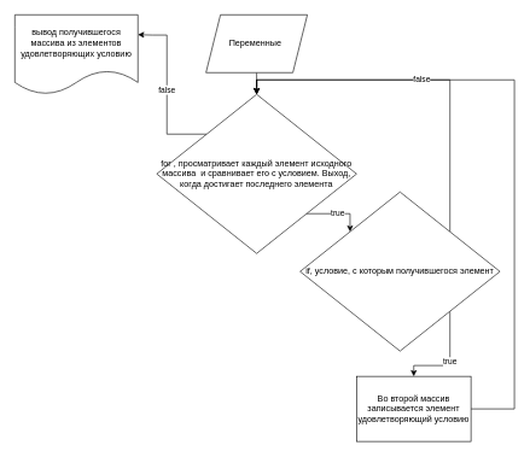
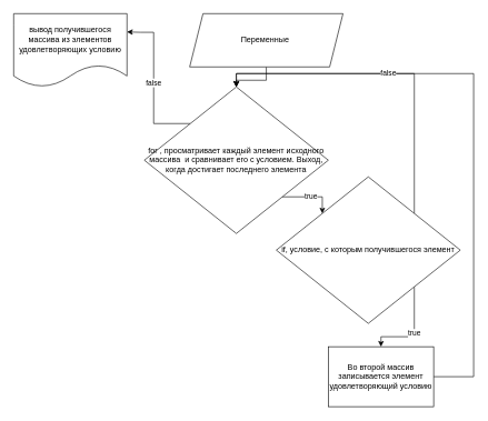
- <mxCell id="7" value="Переменные&amp;nbsp;" style="shape=parallelogram;perimeter=parallelogramPerimeter;whiteSpace=wrap;html=1;fixedSize=1;" vertex="1" parent="1"><mxGeometry x="284" y="20" width="140" height="80" as="geometry" /></mxCell>
+ <mxCell id="7" value="Переменные&amp;nbsp;" style="shape=parallelogram;perimeter=parallelogramPerimeter;whiteSpace=wrap;html=1;fixedSize=1;" vertex="1" parent="1"><mxGeometry x="284" y="20" width="230" height="80" as="geometry" /></mxCell>
